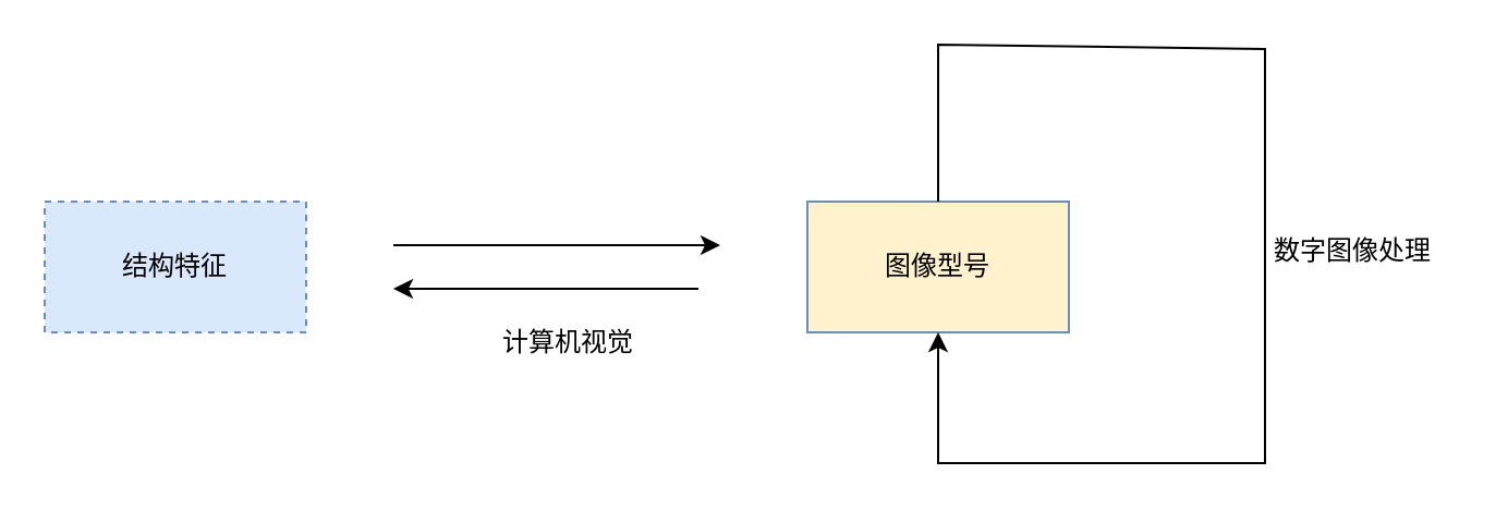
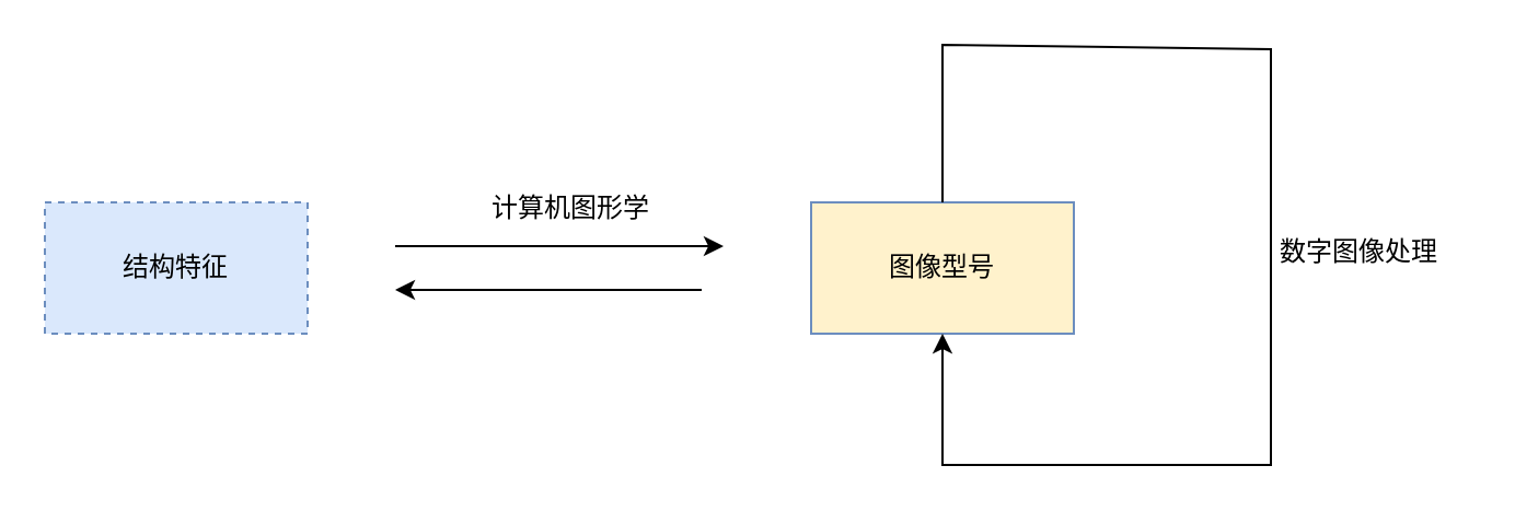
+ <mxCell id="5" value="计算机图形学" style="text;html=1;align=center;verticalAlign=middle;resizable=0;points=[];autosize=1;strokeColor=none;fillColor=none;" vertex="1" parent="1"><mxGeometry x="210" y="80" width="100" height="30" as="geometry" /></mxCell>
- <mxCell id="6" value="计算机视觉" style="text;html=1;align=center;verticalAlign=middle;resizable=0;points=[];autosize=1;strokeColor=none;fillColor=none;" vertex="1" parent="1"><mxGeometry x="220" y="142" width="80" height="30" as="geometry" /></mxCell>
